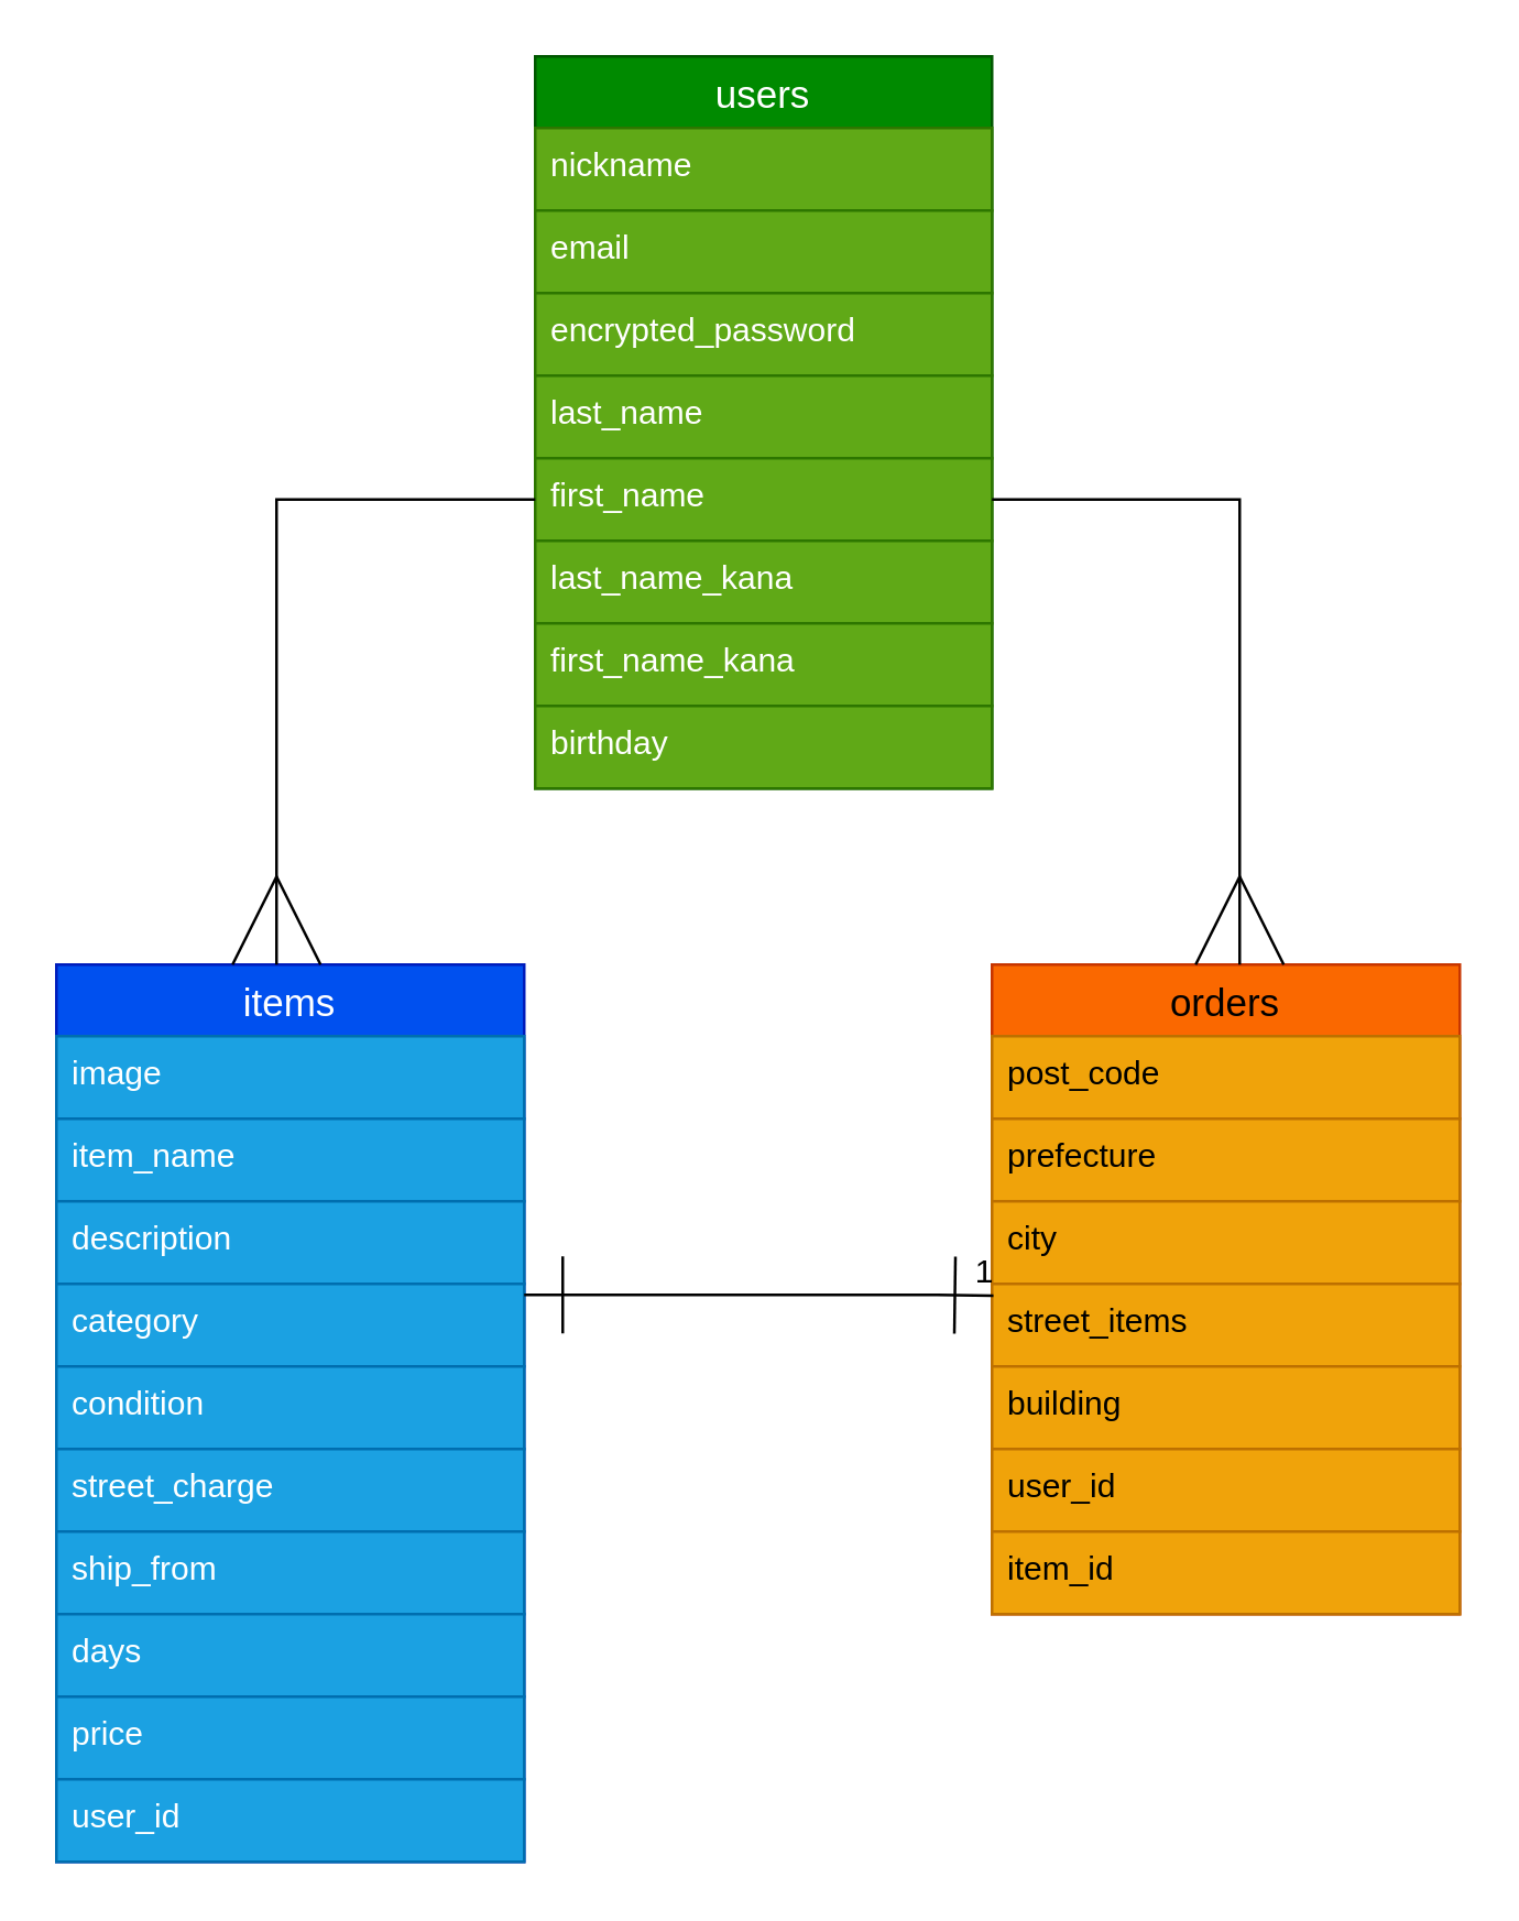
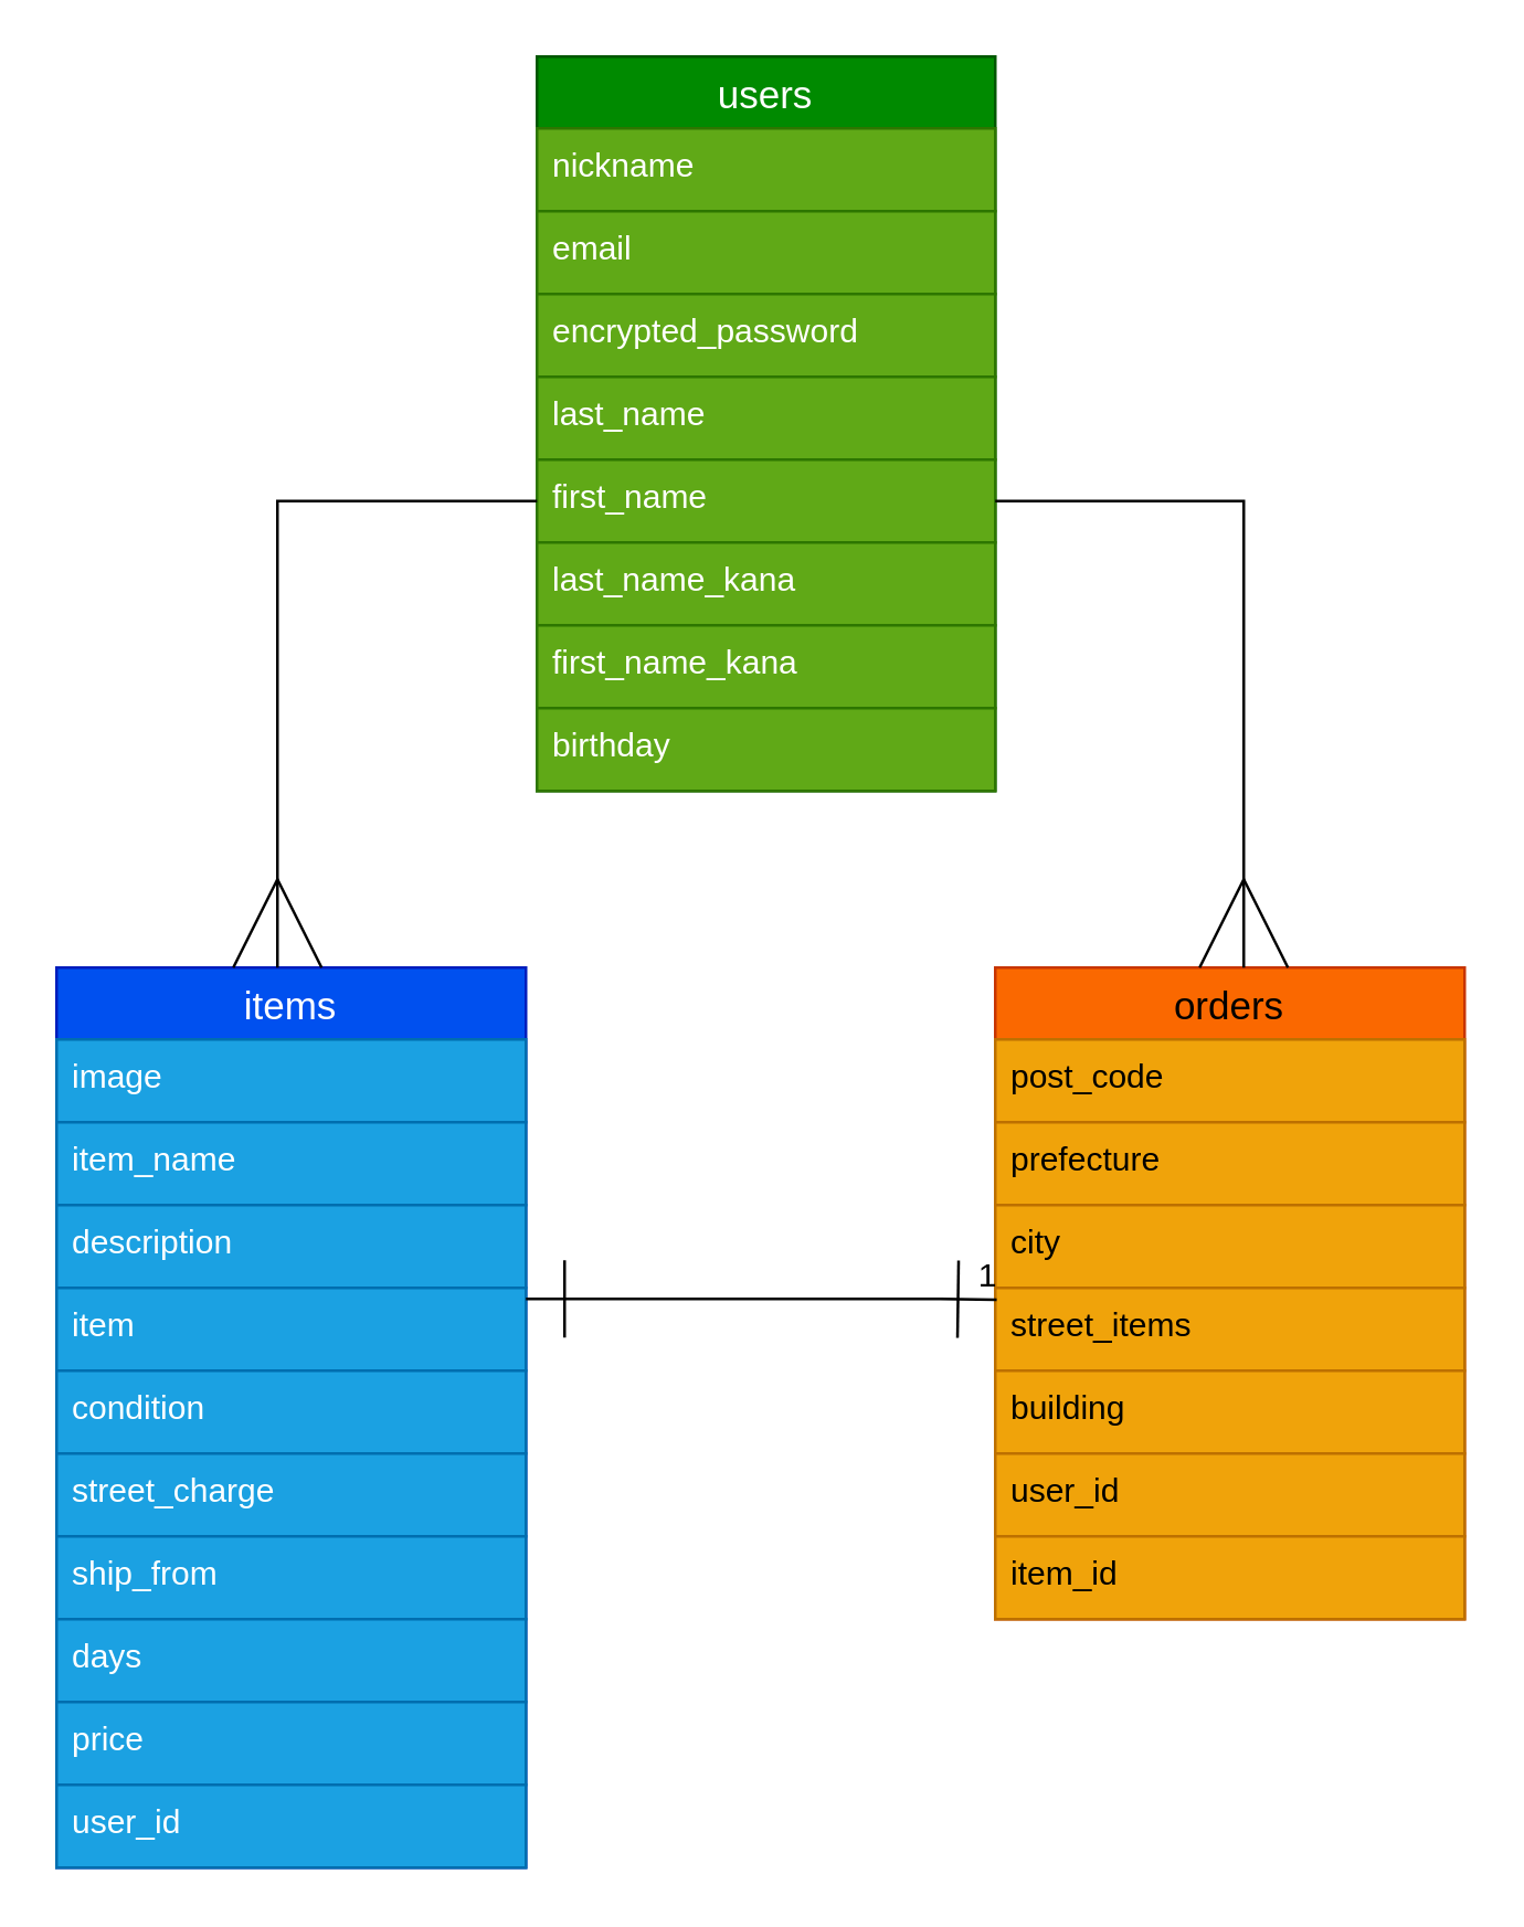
- <mxCell id="15" value="category" style="text;strokeColor=#006EAF;fillColor=#1ba1e2;spacingLeft=4;spacingRight=4;overflow=hidden;rotatable=0;points=[[0,0.5],[1,0.5]];portConstraint=eastwest;fontSize=12;rounded=0;fontColor=#ffffff;" vertex="1" parent="11"><mxGeometry y="116" width="170" height="30" as="geometry" /></mxCell>
+ <mxCell id="15" value="item" style="text;strokeColor=#006EAF;fillColor=#1ba1e2;spacingLeft=4;spacingRight=4;overflow=hidden;rotatable=0;points=[[0,0.5],[1,0.5]];portConstraint=eastwest;fontSize=12;rounded=0;fontColor=#ffffff;" vertex="1" parent="11"><mxGeometry y="116" width="170" height="30" as="geometry" /></mxCell>
